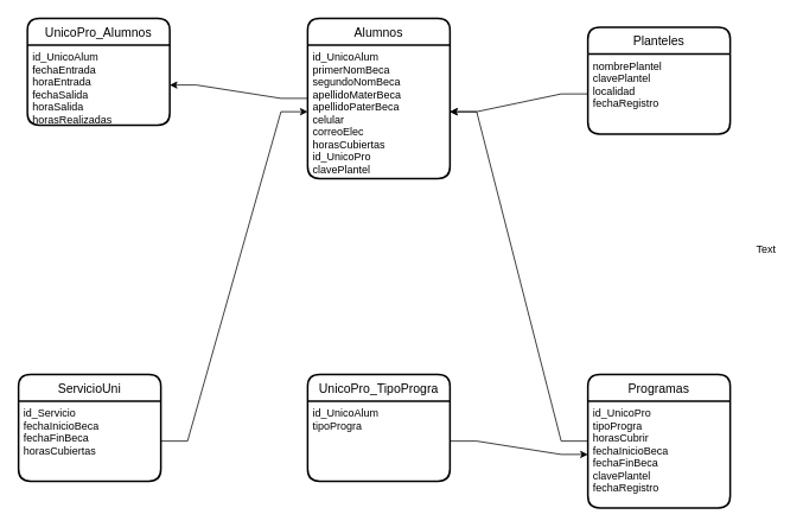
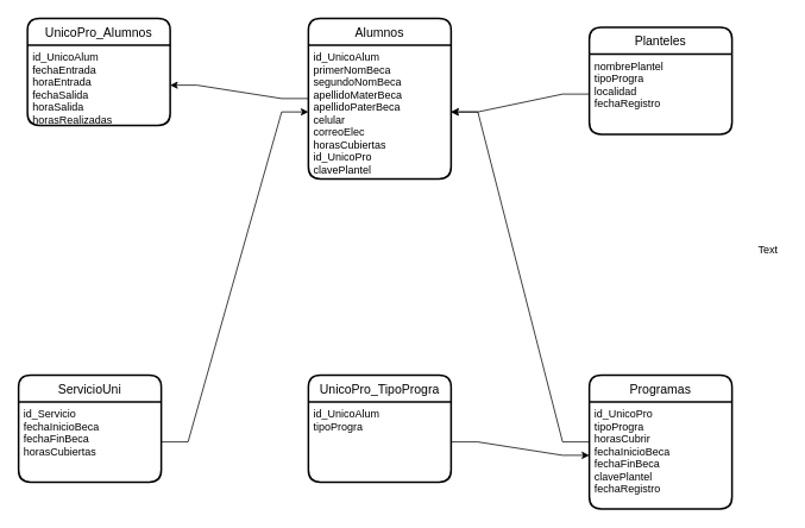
- <mxCell id="10" value="nombrePlantel&#10;clavePlantel&#10;localidad&#10;fechaRegistro&#10;" style="align=left;strokeColor=none;fillColor=none;spacingLeft=4;fontSize=12;verticalAlign=top;resizable=0;rotatable=0;part=1;" parent="9" vertex="1"><mxGeometry y="30" width="160" height="90" as="geometry" /></mxCell>
+ <mxCell id="10" value="nombrePlantel&#10;tipoProgra&#10;localidad&#10;fechaRegistro&#10;" style="align=left;strokeColor=none;fillColor=none;spacingLeft=4;fontSize=12;verticalAlign=top;resizable=0;rotatable=0;part=1;" parent="9" vertex="1"><mxGeometry y="30" width="160" height="90" as="geometry" /></mxCell>
